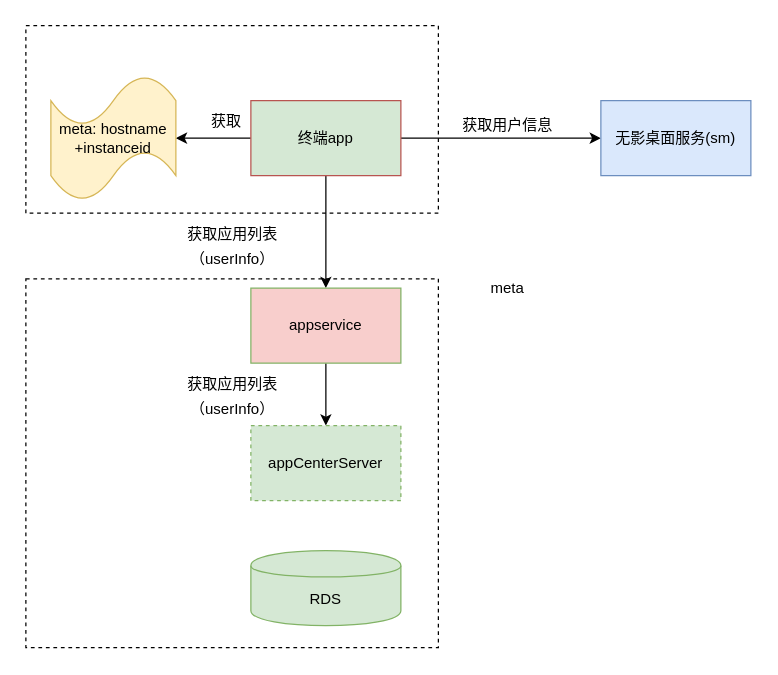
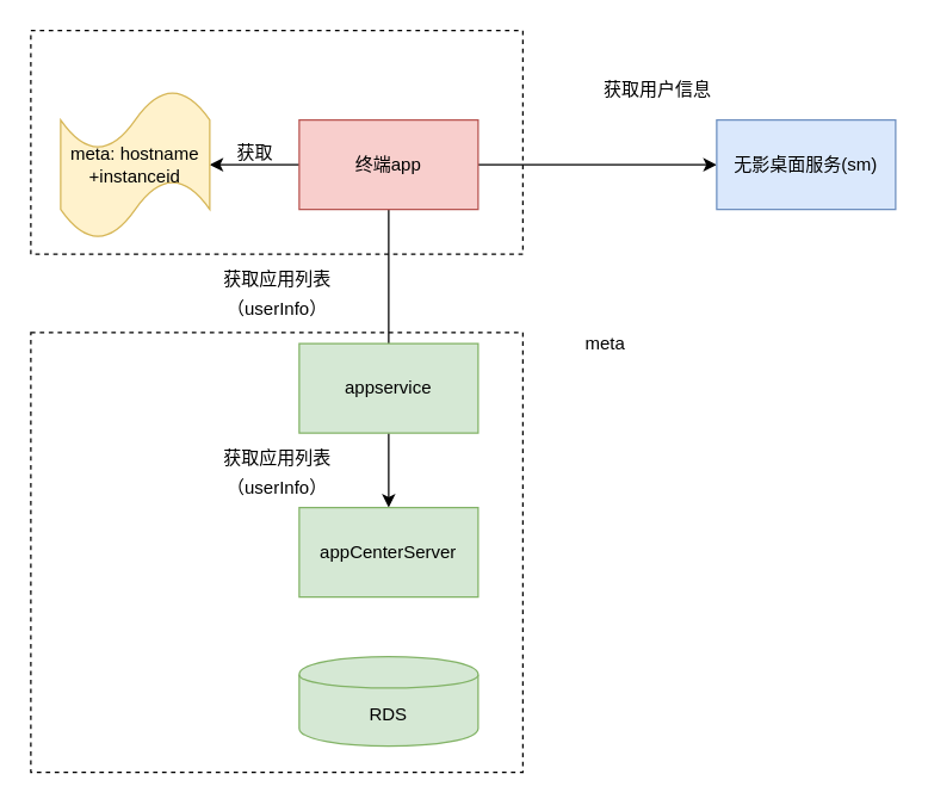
- <mxCell id="14" value="&lt;span style=&quot;font-size: 12px&quot;&gt;获取&lt;/span&gt;" style="text;html=1;align=center;verticalAlign=middle;resizable=0;points=[];autosize=1;strokeColor=none;fontSize=16;" vertex="1" parent="1"><mxGeometry x="160" y="80" width="40" height="30" as="geometry" /></mxCell>
+ <mxCell id="14" value="&lt;span style=&quot;font-size: 12px&quot;&gt;获取&lt;/span&gt;" style="text;html=1;align=center;verticalAlign=middle;resizable=0;points=[];autosize=1;strokeColor=none;fontSize=16;" vertex="1" parent="1"><mxGeometry x="150" y="85" width="40" height="30" as="geometry" /></mxCell>
- <mxCell id="17" value="获取用户信息" style="text;html=1;align=center;verticalAlign=middle;resizable=0;points=[];autosize=1;strokeColor=none;fontSize=12;" vertex="1" parent="1"><mxGeometry x="360" y="90" width="90" height="20" as="geometry" /></mxCell>
+ <mxCell id="17" value="获取用户信息" style="text;html=1;align=center;verticalAlign=middle;resizable=0;points=[];autosize=1;strokeColor=none;fontSize=12;" vertex="1" parent="1"><mxGeometry x="395" y="50" width="90" height="20" as="geometry" /></mxCell>
- <mxCell id="7" value="终端app" style="rounded=0;whiteSpace=wrap;html=1;fillColor=#d5e8d4;strokeColor=#b85450;" vertex="1" parent="1"><mxGeometry x="200" y="80" width="120" height="60" as="geometry" /></mxCell>
+ <mxCell id="7" value="终端app" style="rounded=0;whiteSpace=wrap;html=1;fillColor=#f8cecc;strokeColor=#b85450;" vertex="1" parent="1"><mxGeometry x="200" y="80" width="120" height="60" as="geometry" /></mxCell>
- <mxCell id="4" value="" style="edgeStyle=orthogonalEdgeStyle;rounded=0;orthogonalLoop=1;jettySize=auto;html=1;" edge="1" parent="1" source="7" target="11"><mxGeometry relative="1" as="geometry" /></mxCell>
+ <mxCell id="4" value="" style="edgeStyle=orthogonalEdgeStyle;rounded=0;orthogonalLoop=1;jettySize=auto;html=1;endArrow=none;" edge="1" parent="1" source="7" target="11"><mxGeometry relative="1" as="geometry" /></mxCell>
- <mxCell id="11" value="appservice" style="rounded=0;whiteSpace=wrap;html=1;fillColor=#f8cecc;strokeColor=#82b366;" vertex="1" parent="1"><mxGeometry x="200" y="230" width="120" height="60" as="geometry" /></mxCell>
+ <mxCell id="11" value="appservice" style="rounded=0;whiteSpace=wrap;html=1;fillColor=#d5e8d4;strokeColor=#82b366;" vertex="1" parent="1"><mxGeometry x="200" y="230" width="120" height="60" as="geometry" /></mxCell>
- <mxCell id="13" value="appCenterServer" style="rounded=0;whiteSpace=wrap;html=1;fillColor=#d5e8d4;strokeColor=#82b366;dashed=1;" vertex="1" parent="1"><mxGeometry x="200" y="340" width="120" height="60" as="geometry" /></mxCell>
+ <mxCell id="13" value="appCenterServer" style="rounded=0;whiteSpace=wrap;html=1;fillColor=#d5e8d4;strokeColor=#82b366;" vertex="1" parent="1"><mxGeometry x="200" y="340" width="120" height="60" as="geometry" /></mxCell>
